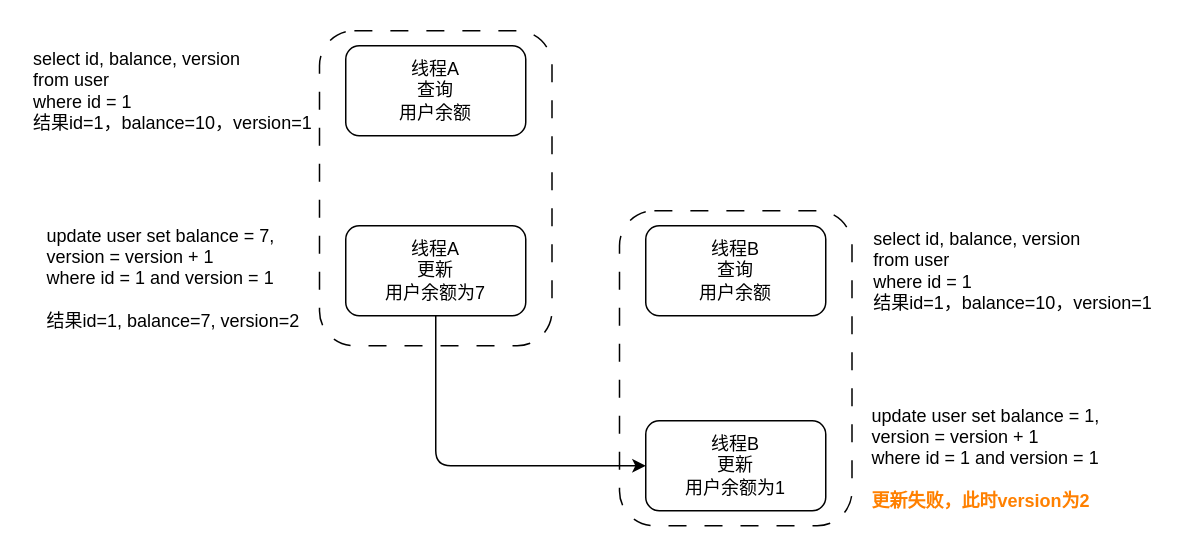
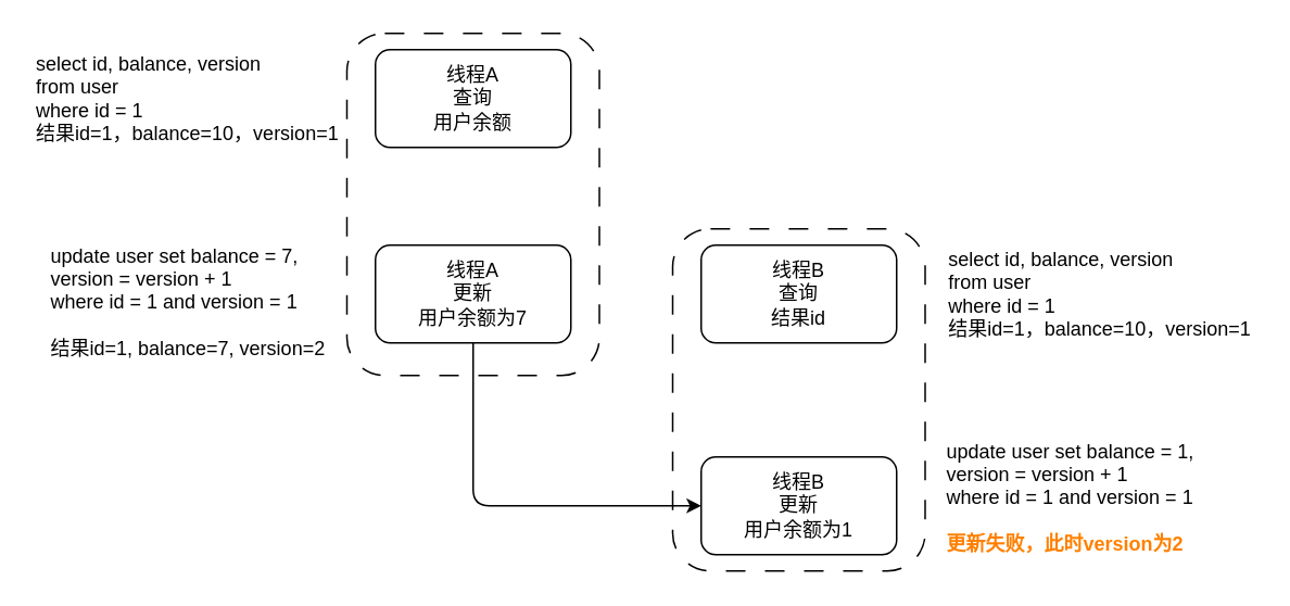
- <mxCell id="5" value="线程B&lt;br&gt;查询&lt;br&gt;用户余额" style="rounded=1;whiteSpace=wrap;html=1;" vertex="1" parent="1"><mxGeometry x="430" y="150" width="120" height="60" as="geometry" /></mxCell>
+ <mxCell id="5" value="线程B&lt;br&gt;查询&lt;br&gt;结果id" style="rounded=1;whiteSpace=wrap;html=1;" vertex="1" parent="1"><mxGeometry x="430" y="150" width="120" height="60" as="geometry" /></mxCell>
